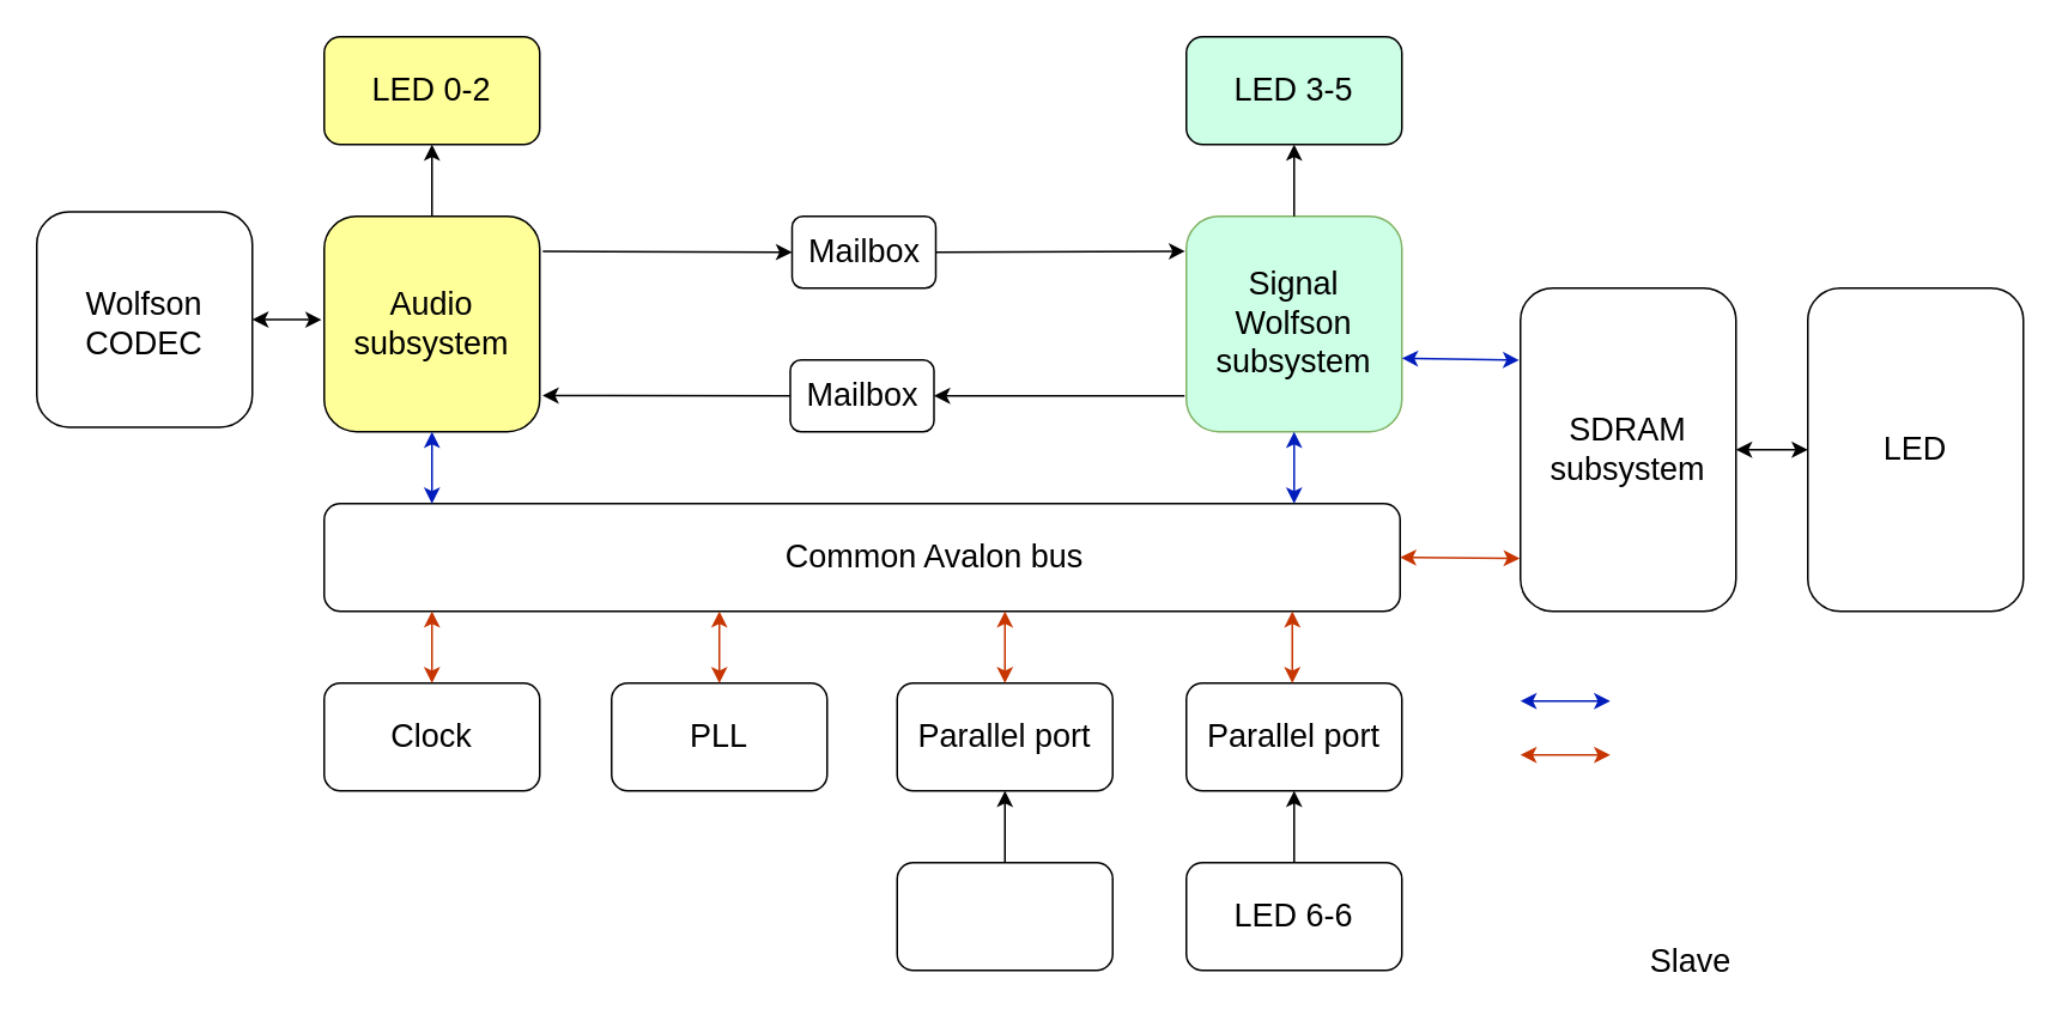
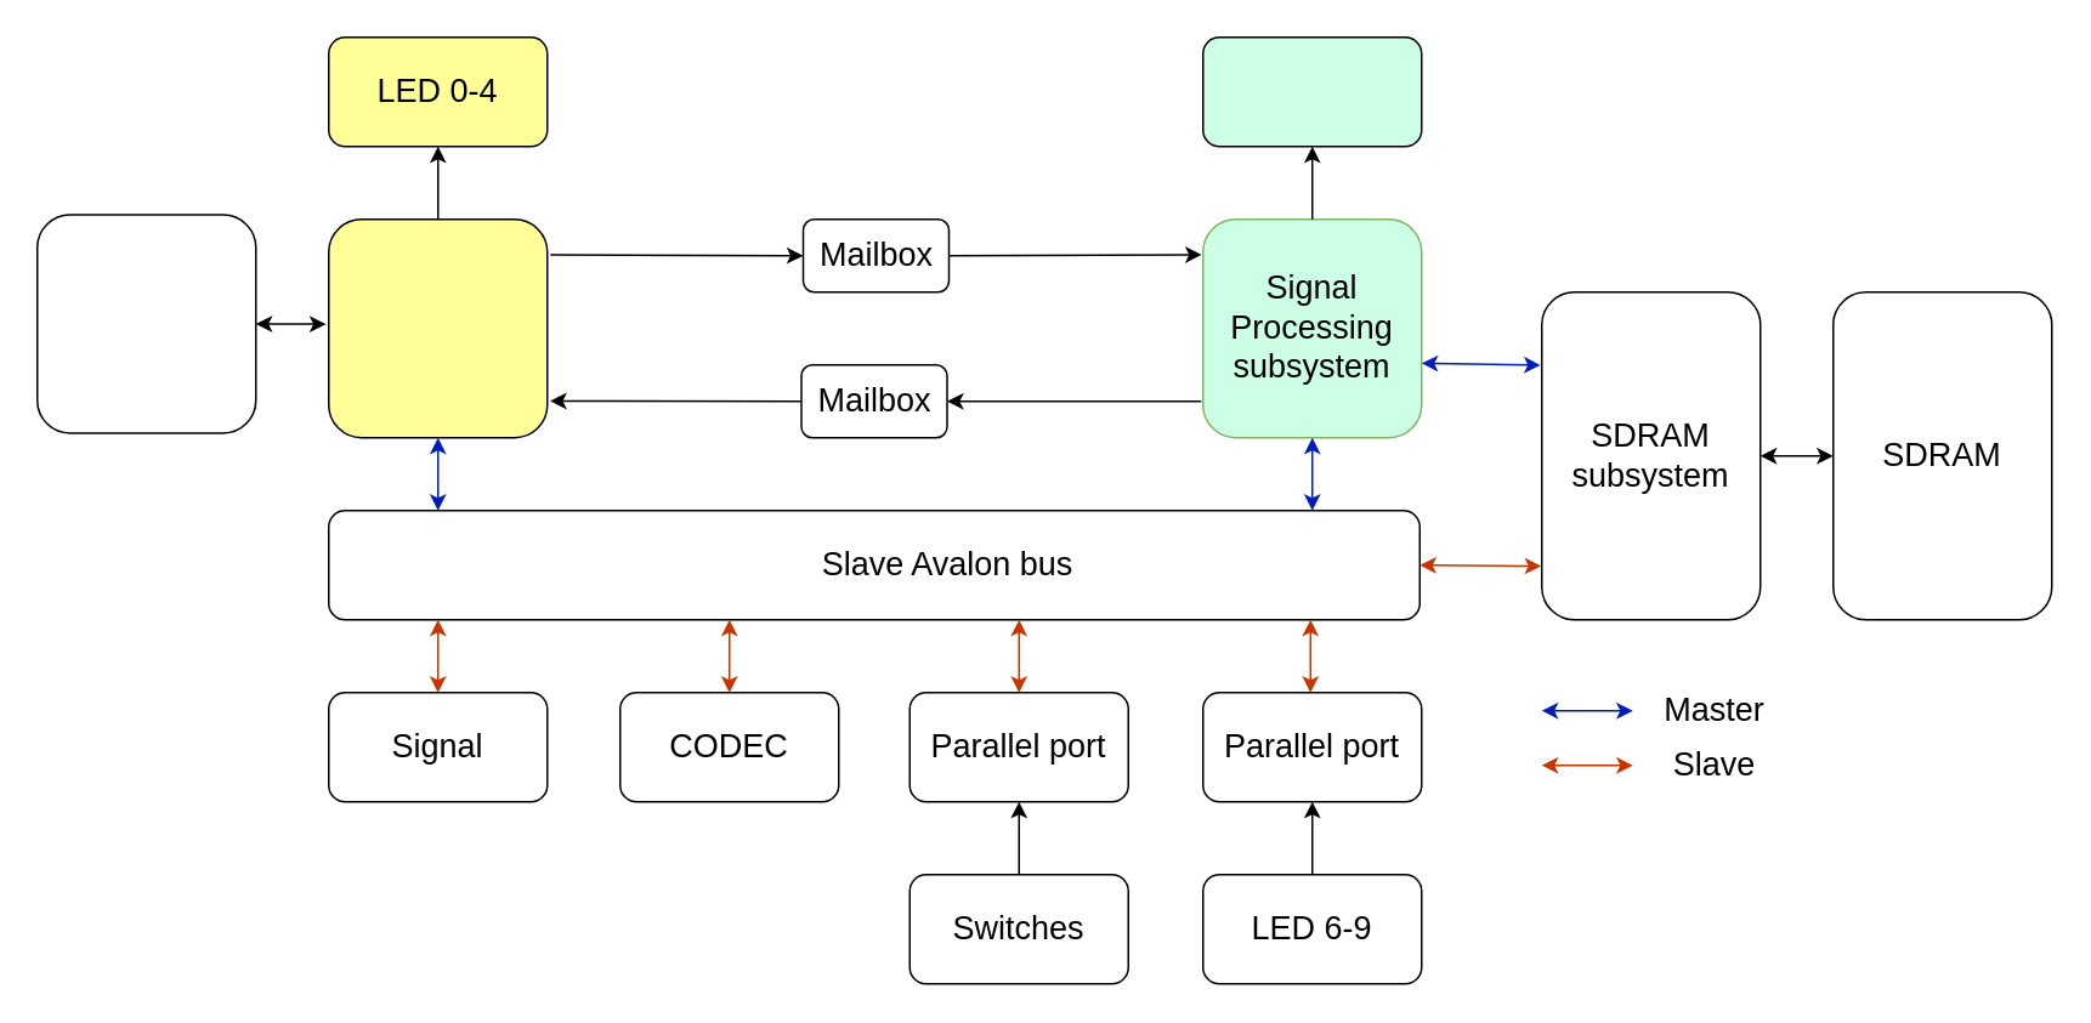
- <mxCell id="13" value="&lt;font style=&quot;font-size: 18px;&quot;&gt;LED 0-2&lt;br&gt;&lt;/font&gt;" style="text;html=1;strokeColor=none;fillColor=none;align=center;verticalAlign=middle;whiteSpace=wrap;rounded=0;" parent="1" vertex="1"><mxGeometry x="190" y="30" width="100" height="40" as="geometry" /></mxCell>
+ <mxCell id="13" value="&lt;font style=&quot;font-size: 18px;&quot;&gt;LED 0-4&lt;br&gt;&lt;/font&gt;" style="text;html=1;strokeColor=none;fillColor=none;align=center;verticalAlign=middle;whiteSpace=wrap;rounded=0;" parent="1" vertex="1"><mxGeometry x="190" y="30" width="100" height="40" as="geometry" /></mxCell>
- <mxCell id="15" value="&lt;font style=&quot;font-size: 18px;&quot;&gt;LED 3-5&lt;br&gt;&lt;/font&gt;" style="text;html=1;strokeColor=none;fillColor=none;align=center;verticalAlign=middle;whiteSpace=wrap;rounded=0;" parent="1" vertex="1"><mxGeometry x="670" y="30" width="100" height="40" as="geometry" /></mxCell>
- <mxCell id="54" value="&lt;font style=&quot;font-size: 18px;&quot;&gt;Wolfson&lt;br&gt;CODEC&lt;br&gt;&lt;/font&gt;" style="text;html=1;strokeColor=none;fillColor=none;align=center;verticalAlign=middle;whiteSpace=wrap;rounded=0;" vertex="1" parent="1"><mxGeometry x="30" y="145" width="100" height="70" as="geometry" /></mxCell>
- <mxCell id="9" value="&lt;span style=&quot;font-size: 18px;&quot;&gt;Audio&lt;br&gt;subsystem&lt;br&gt;&lt;/span&gt;" style="text;html=1;strokeColor=none;fillColor=none;align=center;verticalAlign=middle;whiteSpace=wrap;rounded=0;" parent="1" vertex="1"><mxGeometry x="190" y="160" width="100" height="40" as="geometry" /></mxCell>
- <mxCell id="11" value="&lt;span style=&quot;font-size: 18px;&quot;&gt;Signal Wolfson&lt;br&gt;subsystem&lt;br&gt;&lt;/span&gt;" style="text;html=1;strokeColor=none;fillColor=none;align=center;verticalAlign=middle;whiteSpace=wrap;rounded=0;" parent="1" vertex="1"><mxGeometry x="670" y="160" width="100" height="40" as="geometry" /></mxCell>
+ <mxCell id="11" value="&lt;span style=&quot;font-size: 18px;&quot;&gt;Signal Processing&lt;br&gt;subsystem&lt;br&gt;&lt;/span&gt;" style="text;html=1;strokeColor=none;fillColor=none;align=center;verticalAlign=middle;whiteSpace=wrap;rounded=0;" parent="1" vertex="1"><mxGeometry x="670" y="160" width="100" height="40" as="geometry" /></mxCell>
- <mxCell id="21" value="&lt;font style=&quot;font-size: 18px;&quot;&gt;LED&lt;br&gt;&lt;/font&gt;" style="text;html=1;strokeColor=none;fillColor=none;align=center;verticalAlign=middle;whiteSpace=wrap;rounded=0;" parent="1" vertex="1"><mxGeometry x="1016" y="215" width="100" height="70" as="geometry" /></mxCell>
+ <mxCell id="21" value="&lt;font style=&quot;font-size: 18px;&quot;&gt;SDRAM&lt;br&gt;&lt;/font&gt;" style="text;html=1;strokeColor=none;fillColor=none;align=center;verticalAlign=middle;whiteSpace=wrap;rounded=0;" parent="1" vertex="1"><mxGeometry x="1016" y="215" width="100" height="70" as="geometry" /></mxCell>
- <mxCell id="3" value="&lt;font style=&quot;font-size: 18px;&quot;&gt;Common Avalon bus&lt;/font&gt;" style="text;html=1;strokeColor=none;fillColor=none;align=center;verticalAlign=middle;whiteSpace=wrap;rounded=0;" parent="1" vertex="1"><mxGeometry x="390" y="290" width="260" height="40" as="geometry" /></mxCell>
+ <mxCell id="3" value="&lt;font style=&quot;font-size: 18px;&quot;&gt;Slave Avalon bus&lt;/font&gt;" style="text;html=1;strokeColor=none;fillColor=none;align=center;verticalAlign=middle;whiteSpace=wrap;rounded=0;" parent="1" vertex="1"><mxGeometry x="390" y="290" width="260" height="40" as="geometry" /></mxCell>
+ <mxCell id="6" value="&lt;font style=&quot;font-size: 18px;&quot;&gt;Master&lt;br&gt;&lt;/font&gt;" style="text;html=1;strokeColor=none;fillColor=none;align=center;verticalAlign=middle;whiteSpace=wrap;rounded=0;" parent="1" vertex="1"><mxGeometry x="916" y="380" width="50" height="20" as="geometry" /></mxCell>
- <mxCell id="43" value="&lt;font style=&quot;font-size: 18px;&quot;&gt;Clock&lt;br&gt;&lt;/font&gt;" style="text;html=1;strokeColor=none;fillColor=none;align=center;verticalAlign=middle;whiteSpace=wrap;rounded=0;" parent="1" vertex="1"><mxGeometry x="190" y="390" width="100" height="40" as="geometry" /></mxCell>
+ <mxCell id="43" value="&lt;font style=&quot;font-size: 18px;&quot;&gt;Signal&lt;br&gt;&lt;/font&gt;" style="text;html=1;strokeColor=none;fillColor=none;align=center;verticalAlign=middle;whiteSpace=wrap;rounded=0;" parent="1" vertex="1"><mxGeometry x="190" y="390" width="100" height="40" as="geometry" /></mxCell>
- <mxCell id="40" value="&lt;font style=&quot;font-size: 18px;&quot;&gt;PLL&lt;br&gt;&lt;/font&gt;" style="text;html=1;strokeColor=none;fillColor=none;align=center;verticalAlign=middle;whiteSpace=wrap;rounded=0;" parent="1" vertex="1"><mxGeometry x="350" y="390" width="100" height="40" as="geometry" /></mxCell>
+ <mxCell id="40" value="&lt;font style=&quot;font-size: 18px;&quot;&gt;CODEC&lt;br&gt;&lt;/font&gt;" style="text;html=1;strokeColor=none;fillColor=none;align=center;verticalAlign=middle;whiteSpace=wrap;rounded=0;" parent="1" vertex="1"><mxGeometry x="350" y="390" width="100" height="40" as="geometry" /></mxCell>
+ <mxCell id="17" value="&lt;font style=&quot;font-size: 18px;&quot;&gt;Switches&lt;br&gt;&lt;/font&gt;" style="text;html=1;strokeColor=none;fillColor=none;align=center;verticalAlign=middle;whiteSpace=wrap;rounded=0;" parent="1" vertex="1"><mxGeometry x="509" y="490" width="100" height="40" as="geometry" /></mxCell>
- <mxCell id="29" value="&lt;font style=&quot;font-size: 18px;&quot;&gt;LED 6-6&lt;br&gt;&lt;/font&gt;" style="text;html=1;strokeColor=none;fillColor=none;align=center;verticalAlign=middle;whiteSpace=wrap;rounded=0;" parent="1" vertex="1"><mxGeometry x="670" y="490" width="100" height="40" as="geometry" /></mxCell>
+ <mxCell id="29" value="&lt;font style=&quot;font-size: 18px;&quot;&gt;LED 6-9&lt;br&gt;&lt;/font&gt;" style="text;html=1;strokeColor=none;fillColor=none;align=center;verticalAlign=middle;whiteSpace=wrap;rounded=0;" parent="1" vertex="1"><mxGeometry x="670" y="490" width="100" height="40" as="geometry" /></mxCell>
- <mxCell id="7" value="&lt;font style=&quot;font-size: 18px;&quot;&gt;Slave&lt;br&gt;&lt;/font&gt;" style="text;html=1;strokeColor=none;fillColor=none;align=center;verticalAlign=middle;whiteSpace=wrap;rounded=0;" parent="1" vertex="1"><mxGeometry x="916" y="525" width="50" height="20" as="geometry" /></mxCell>
+ <mxCell id="7" value="&lt;font style=&quot;font-size: 18px;&quot;&gt;Slave&lt;br&gt;&lt;/font&gt;" style="text;html=1;strokeColor=none;fillColor=none;align=center;verticalAlign=middle;whiteSpace=wrap;rounded=0;" parent="1" vertex="1"><mxGeometry x="916" y="410" width="50" height="20" as="geometry" /></mxCell>
